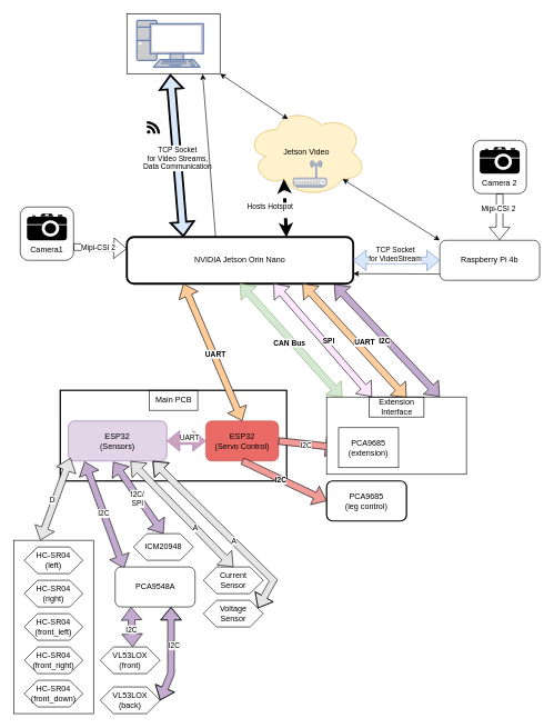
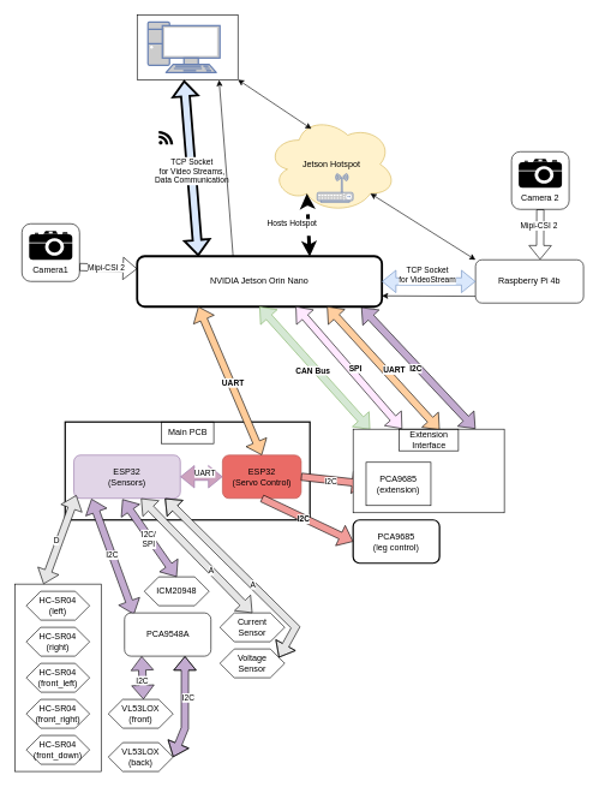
- <mxCell id="14" value="Jetson Video&lt;br&gt;" style="ellipse;shape=cloud;whiteSpace=wrap;html=1;fillColor=#fff2cc;strokeColor=#d6b656;" parent="1" vertex="1"><mxGeometry x="370" y="160" width="180" height="135" as="geometry" /></mxCell>
+ <mxCell id="14" value="Jetson Hotspot&lt;br&gt;" style="ellipse;shape=cloud;whiteSpace=wrap;html=1;fillColor=#fff2cc;strokeColor=#d6b656;" parent="1" vertex="1"><mxGeometry x="370" y="160" width="180" height="135" as="geometry" /></mxCell>
